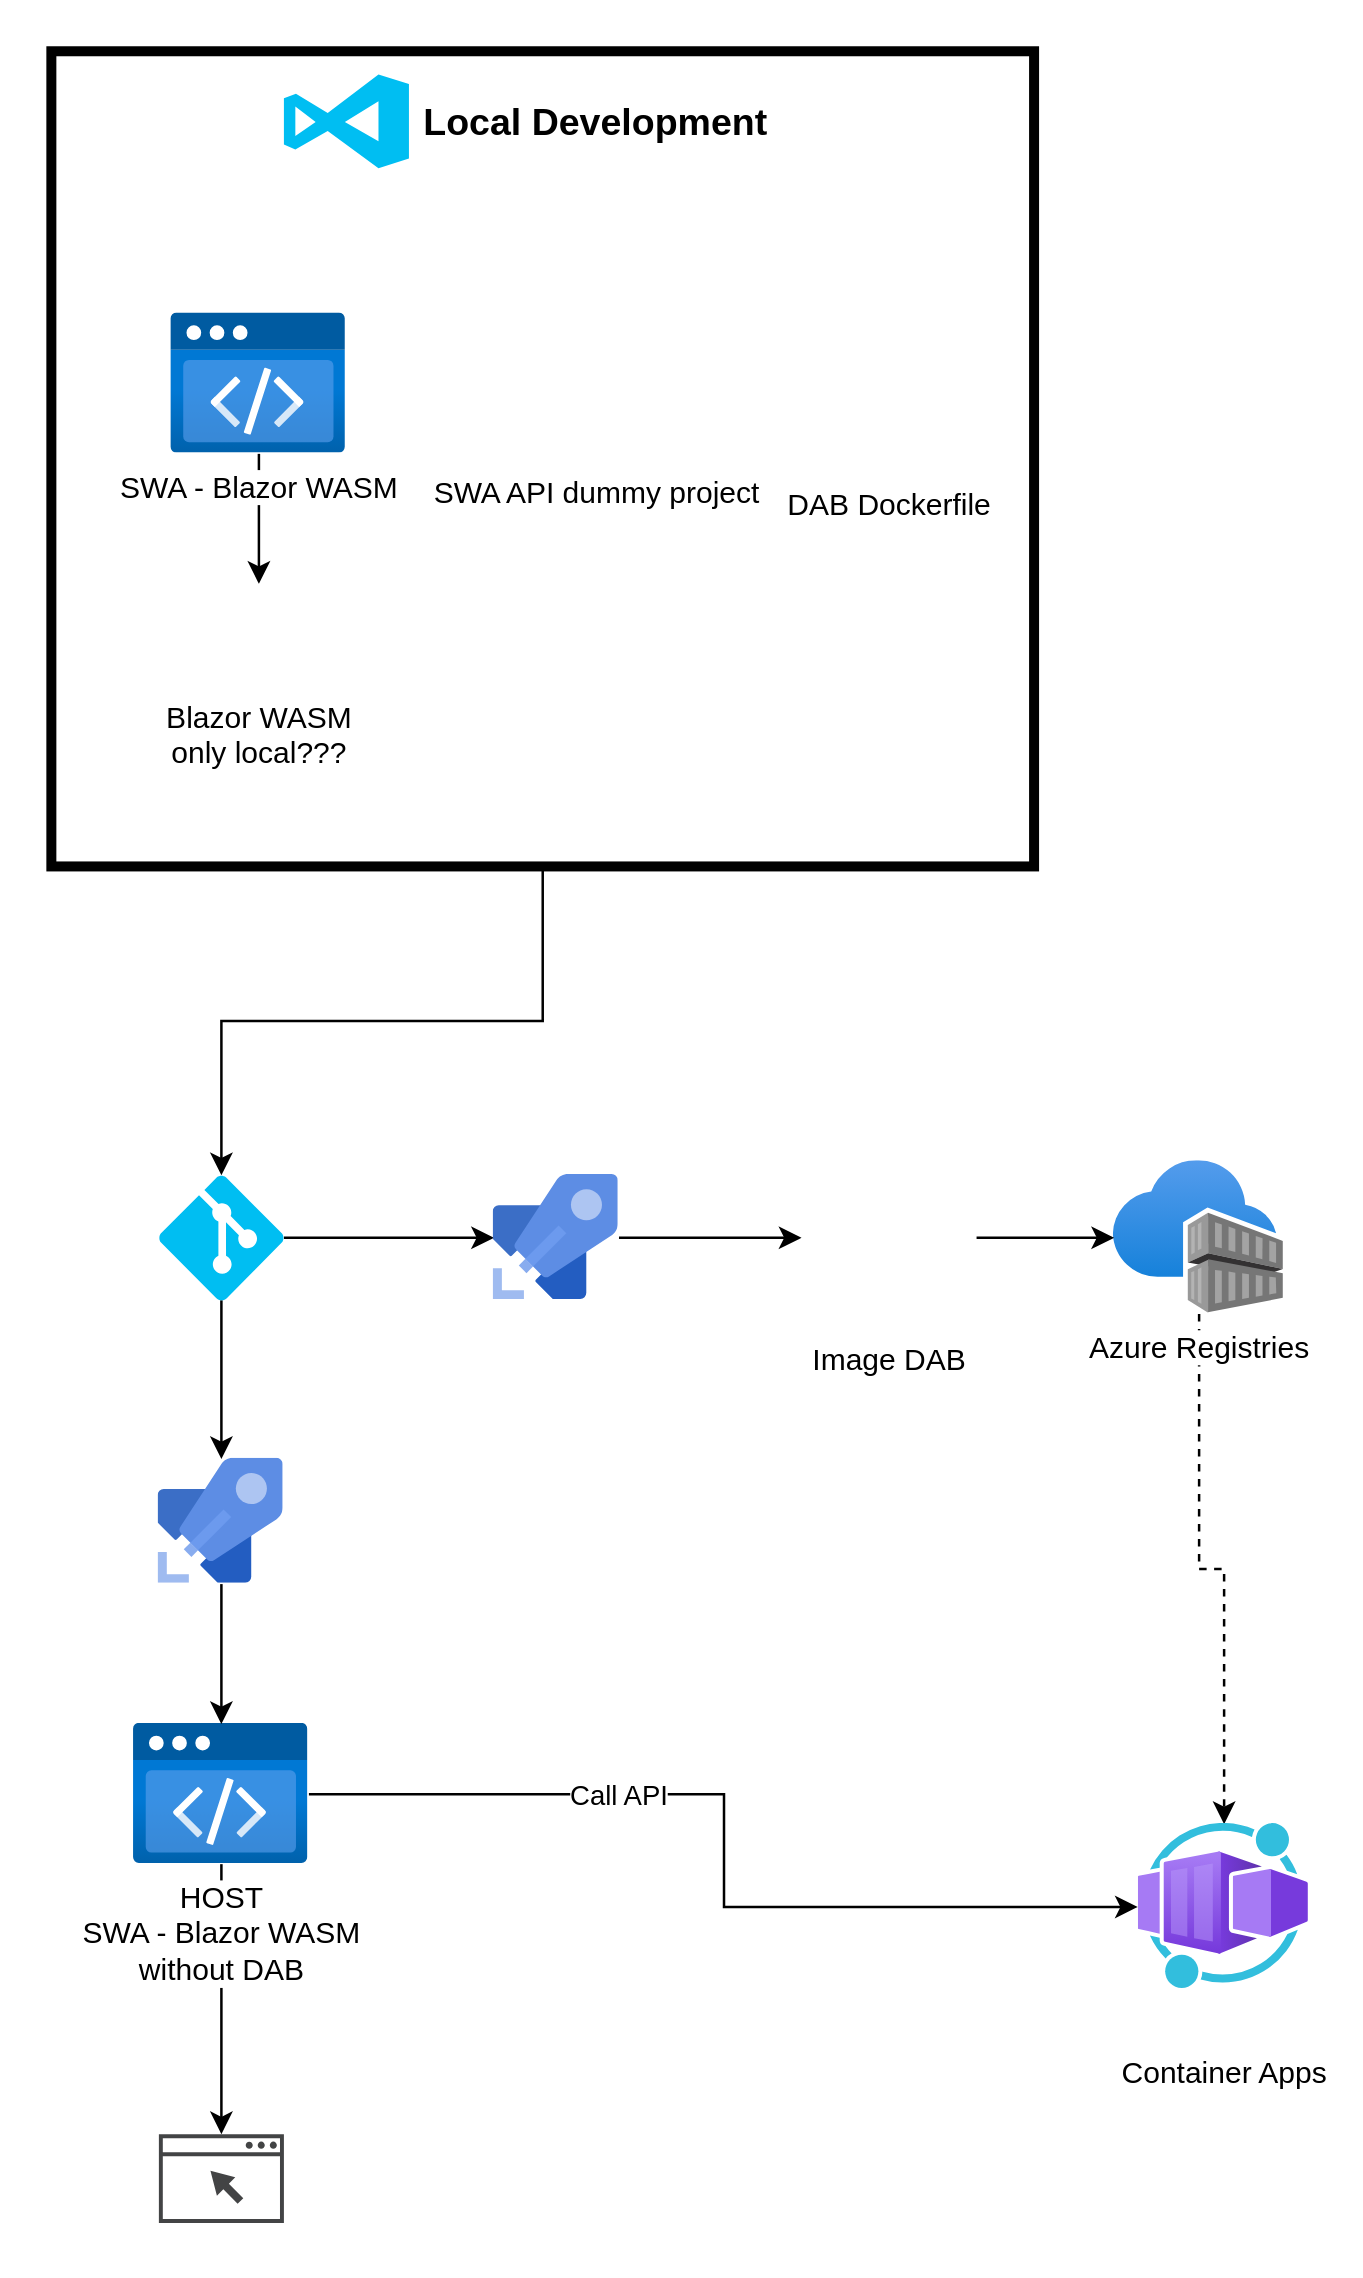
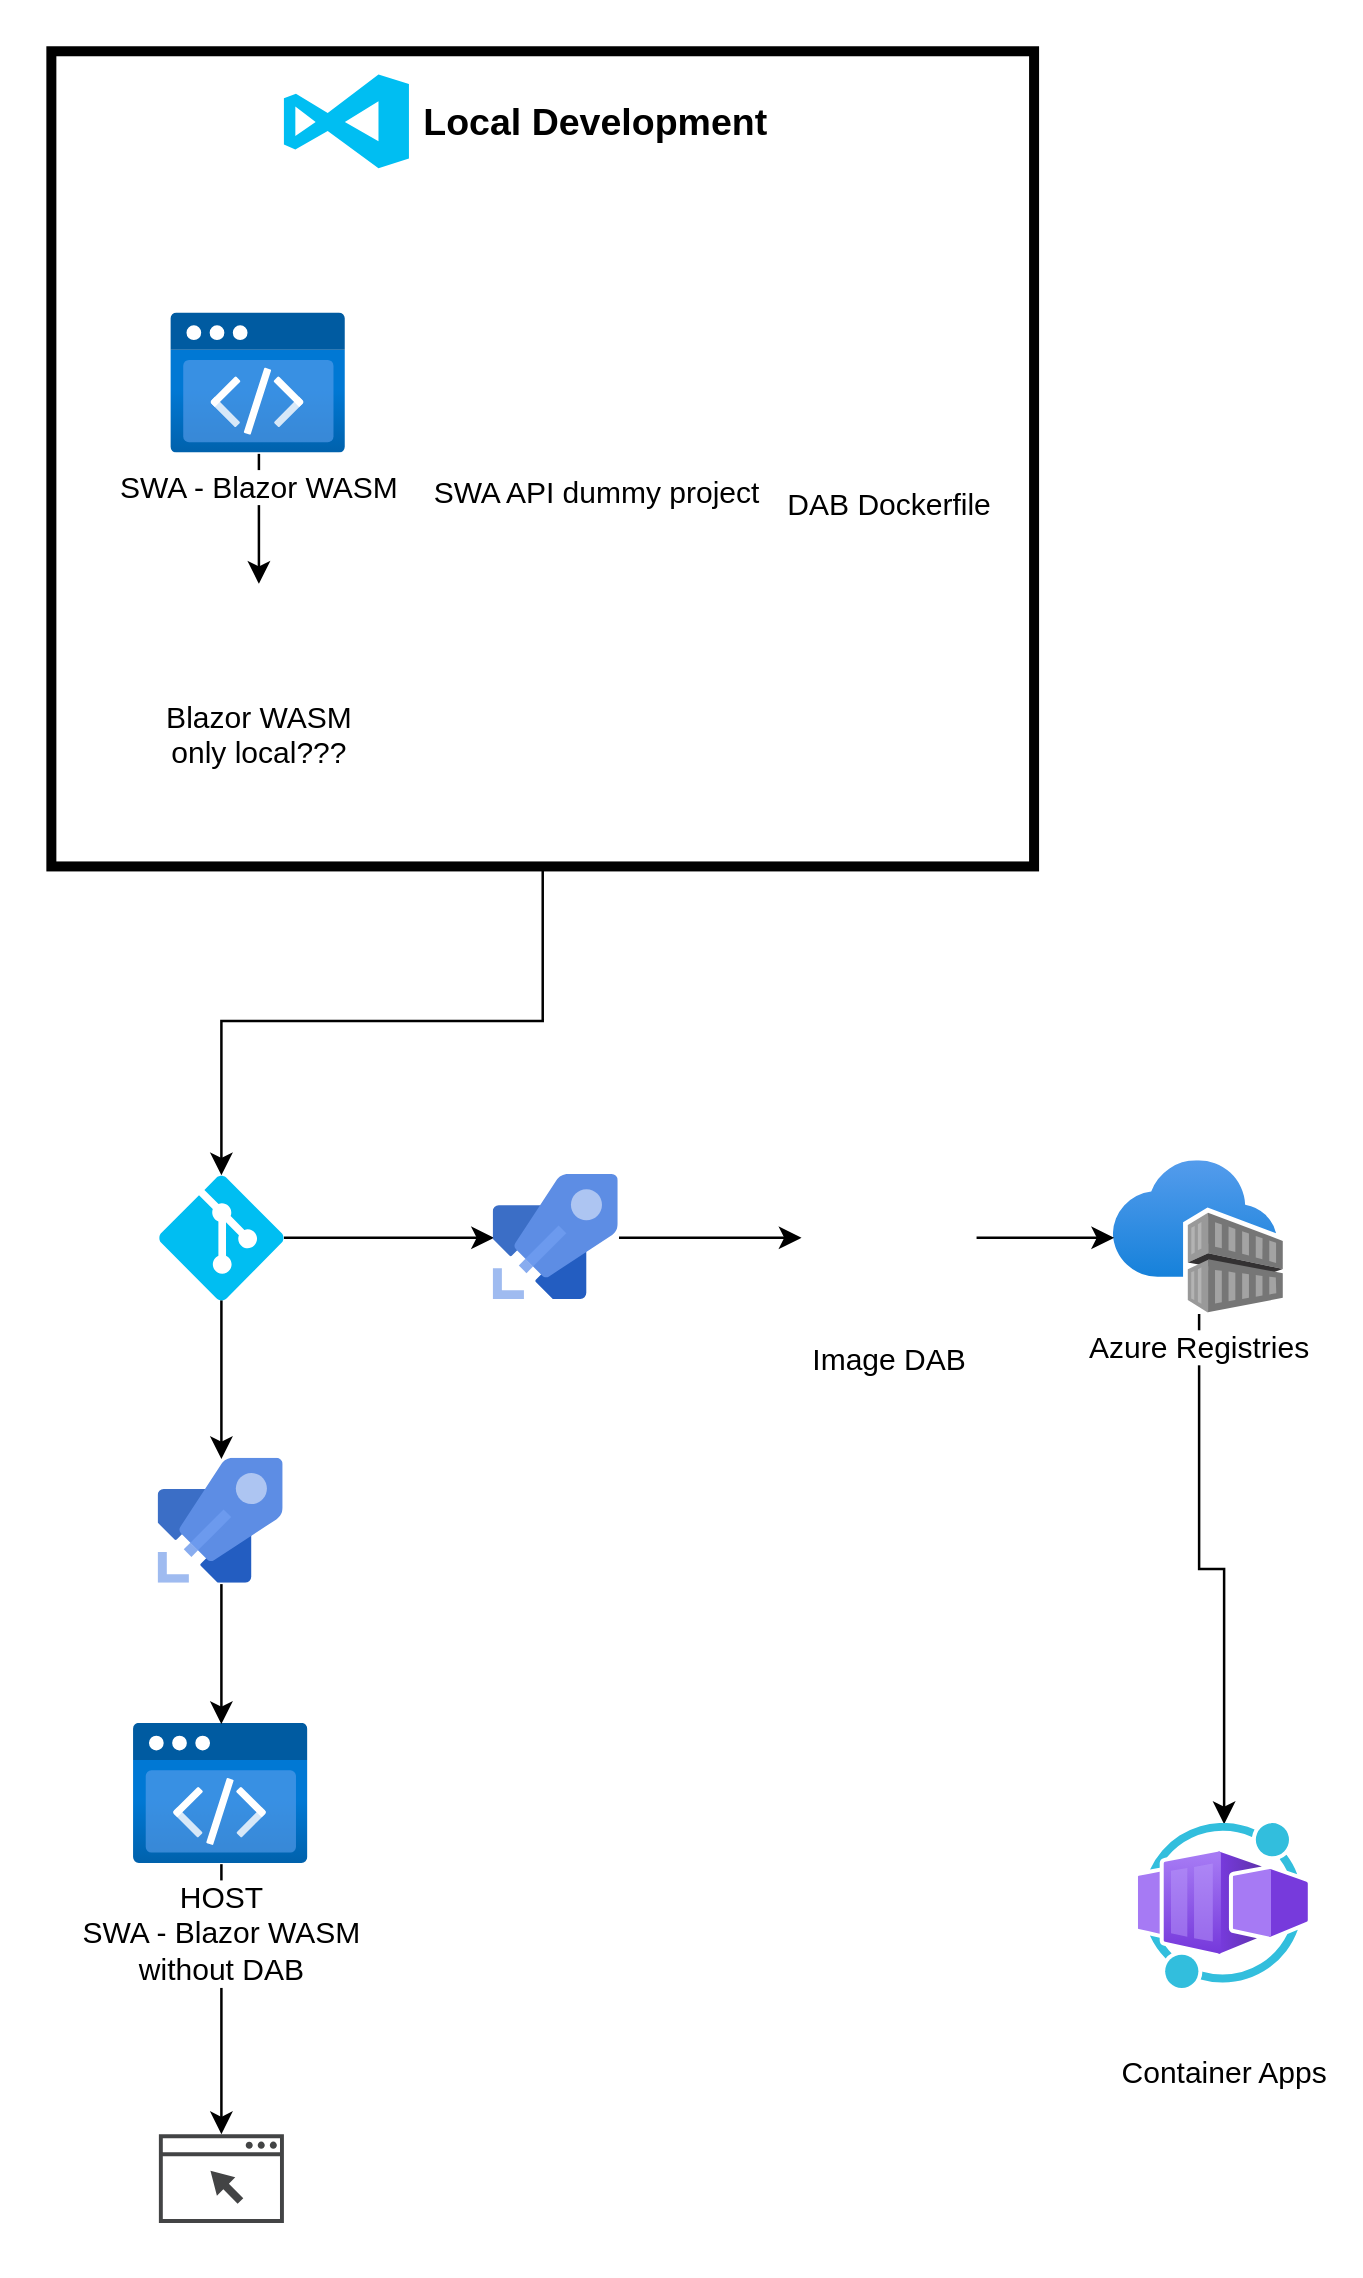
- <mxCell id="3" style="edgeStyle=orthogonalEdgeStyle;rounded=0;orthogonalLoop=1;jettySize=auto;html=1;dashed=1;" edge="1" parent="1" source="4" target="25"><mxGeometry relative="1" as="geometry" /></mxCell>
+ <mxCell id="3" style="edgeStyle=orthogonalEdgeStyle;rounded=0;orthogonalLoop=1;jettySize=auto;html=1;" edge="1" parent="1" source="4" target="25"><mxGeometry relative="1" as="geometry" /></mxCell>
- <mxCell id="26" style="edgeStyle=orthogonalEdgeStyle;rounded=0;orthogonalLoop=1;jettySize=auto;html=1;entryX=-0.008;entryY=0.502;entryDx=0;entryDy=0;entryPerimeter=0;" edge="1" parent="1" source="10" target="25"><mxGeometry relative="1" as="geometry" /></mxCell>
- <mxCell id="27" value="Call API" style="edgeLabel;html=1;align=center;verticalAlign=middle;resizable=0;points=[];" vertex="1" connectable="0" parent="26"><mxGeometry x="-0.348" relative="1" as="geometry"><mxPoint as="offset" /></mxGeometry></mxCell>
